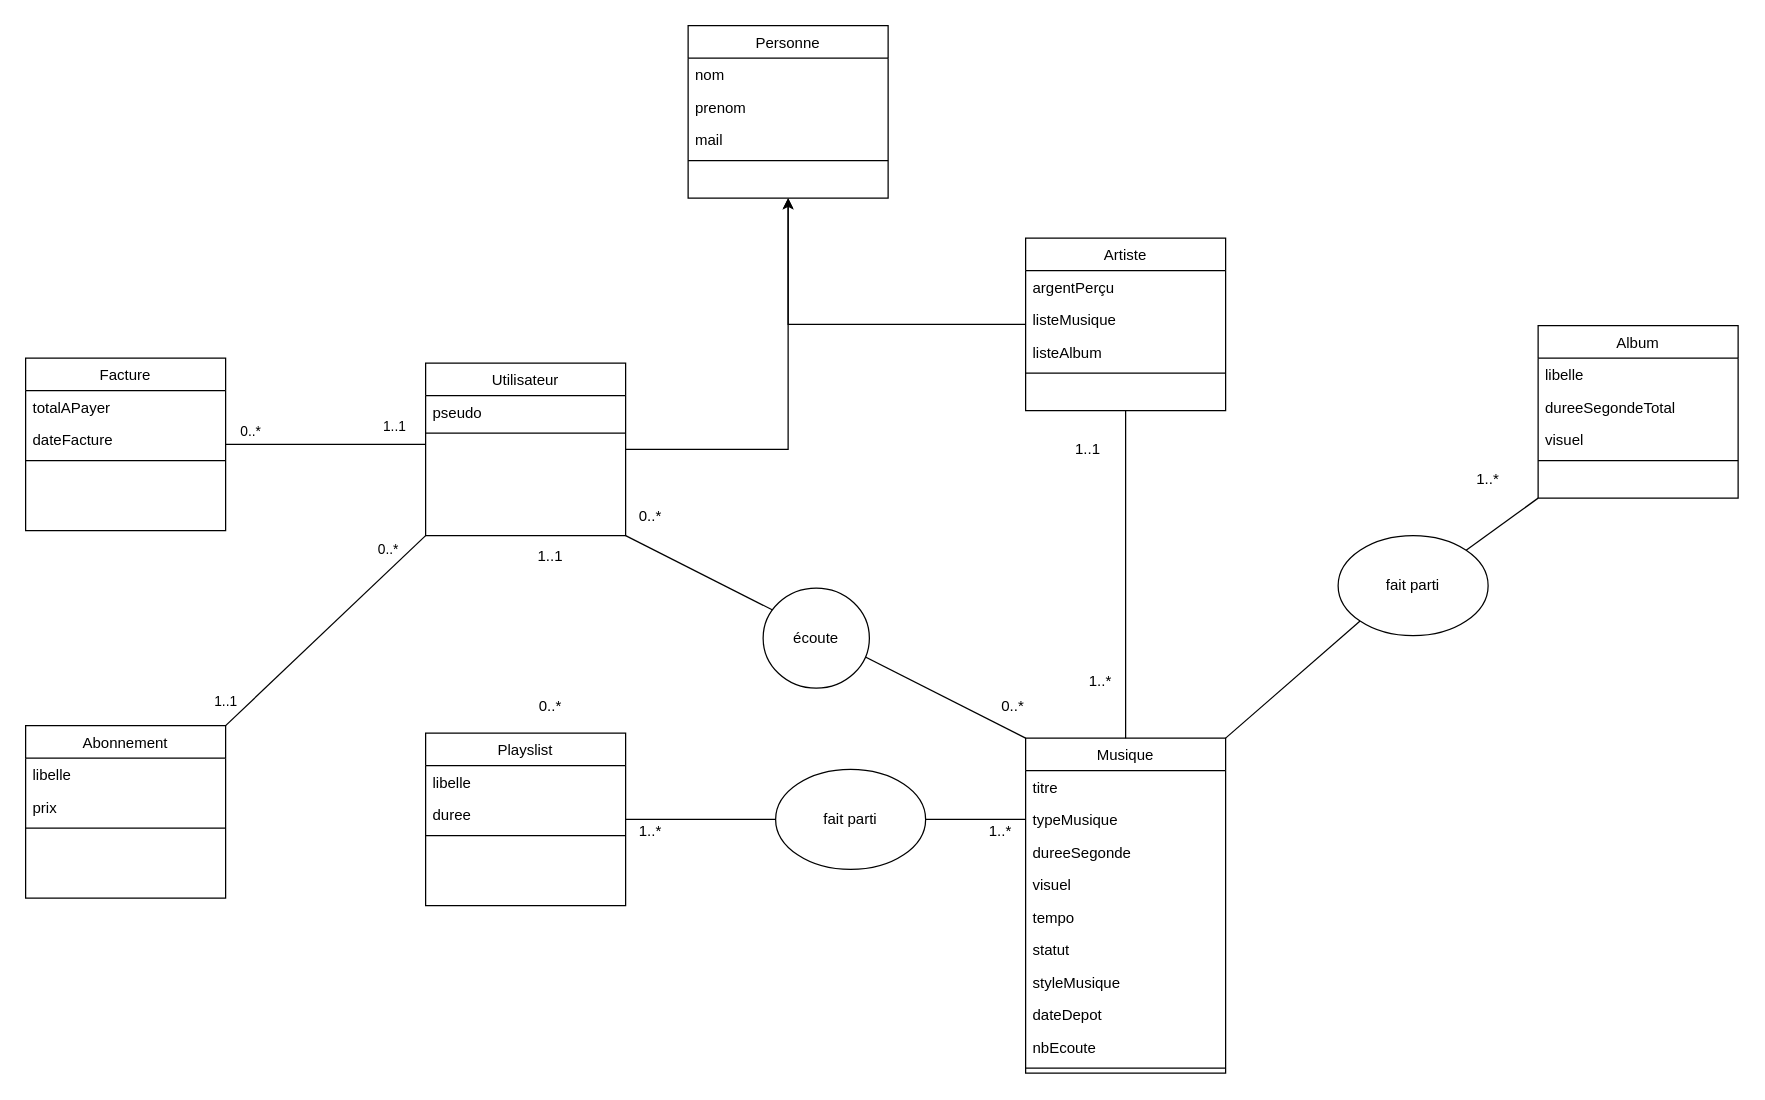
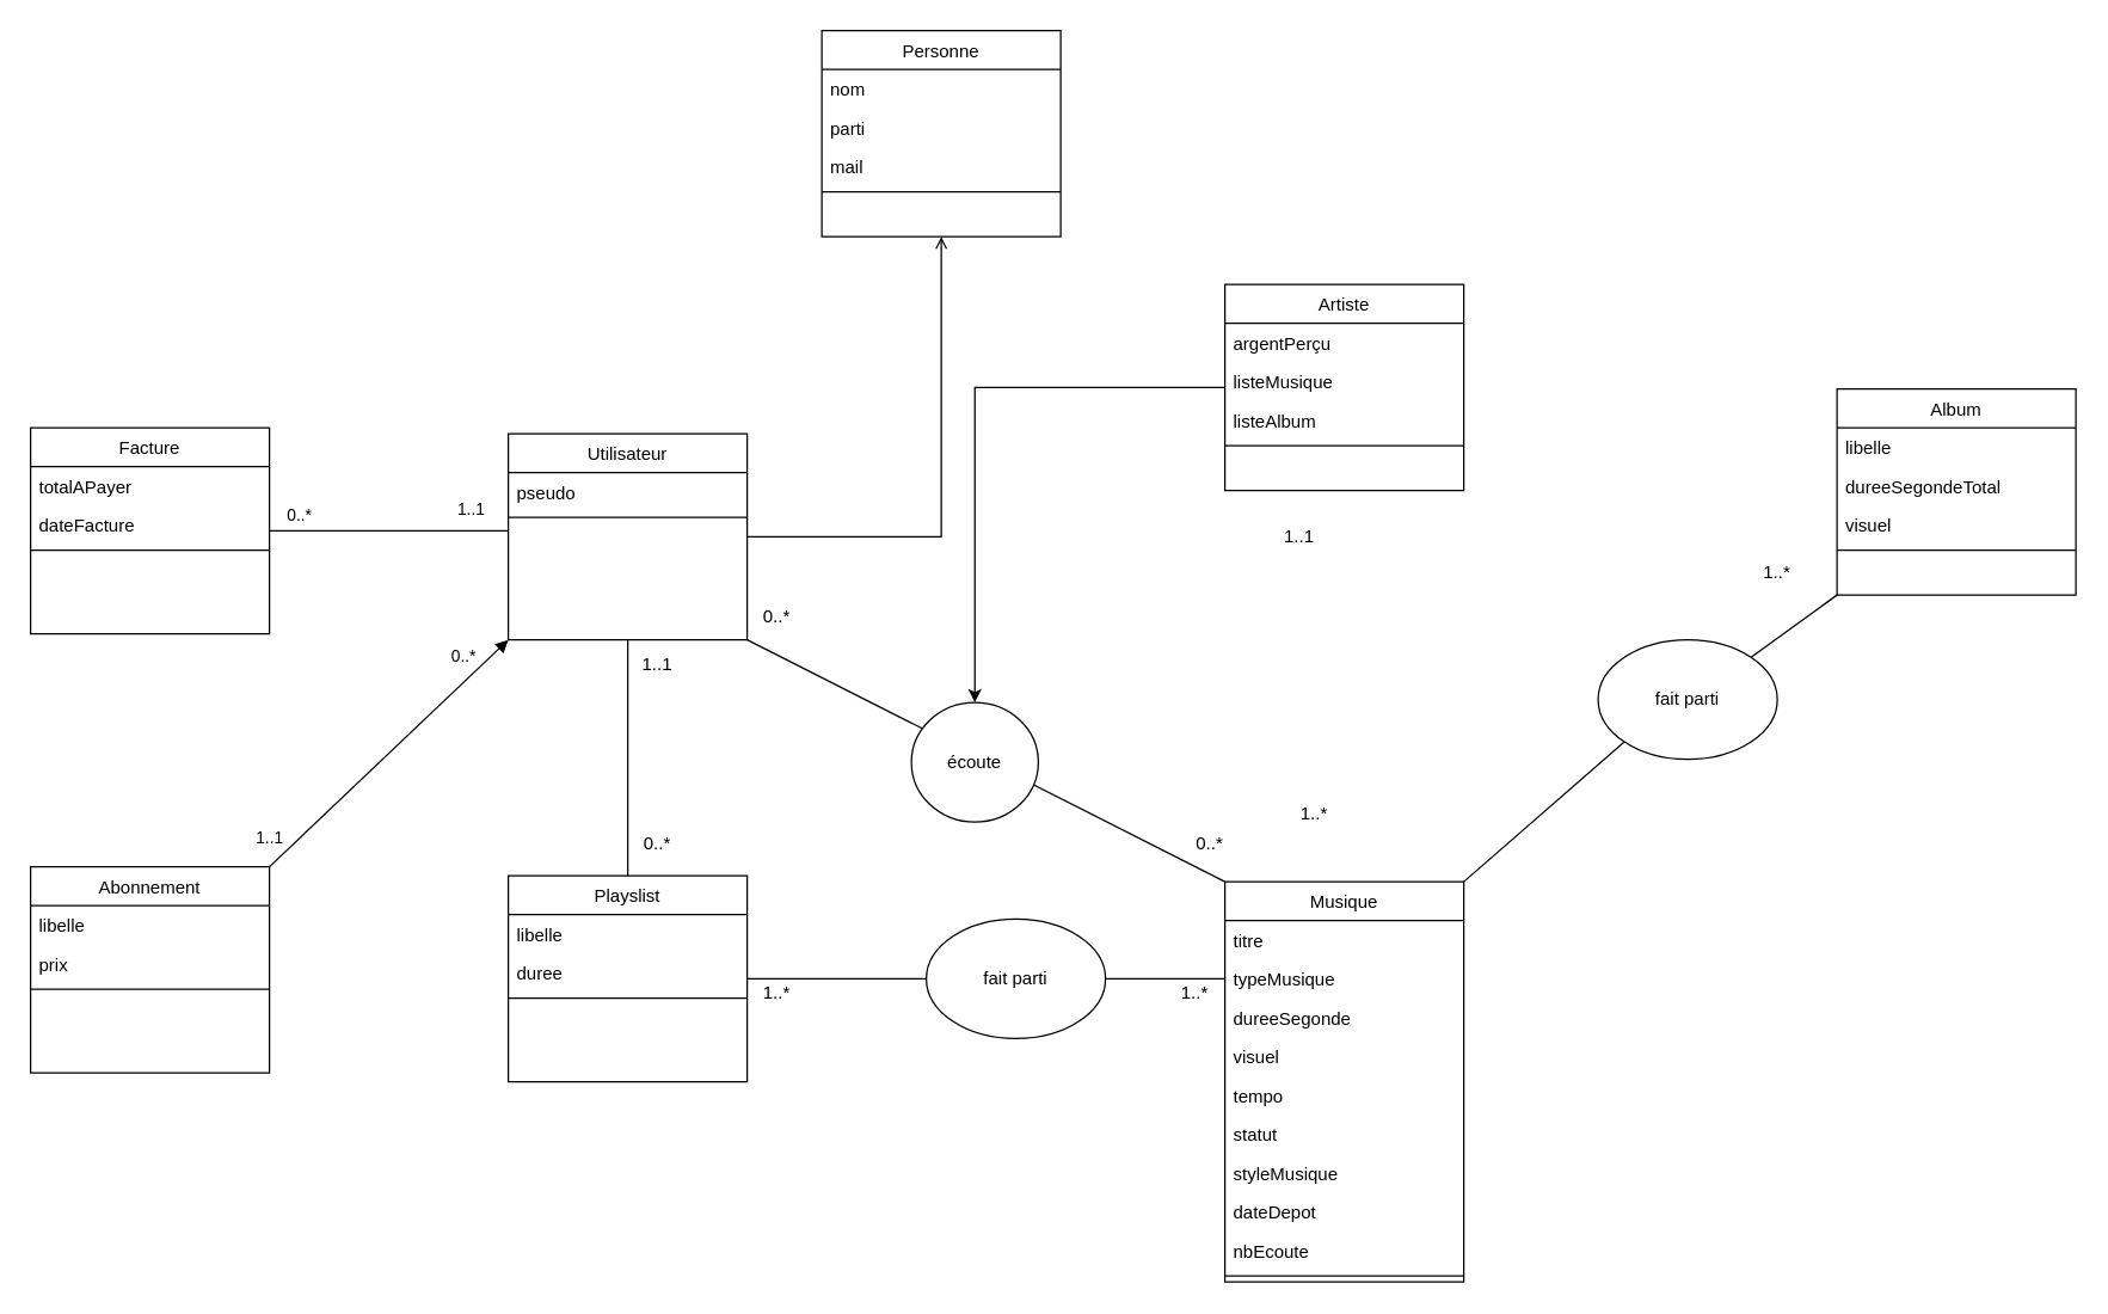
- <mxCell id="65" value="prenom" style="text;align=left;verticalAlign=top;spacingLeft=4;spacingRight=4;overflow=hidden;rotatable=0;points=[[0,0.5],[1,0.5]];portConstraint=eastwest;rounded=0;shadow=0;html=0;" vertex="1" parent="63"><mxGeometry y="52" width="160" height="26" as="geometry" /></mxCell>
+ <mxCell id="65" value="parti" style="text;align=left;verticalAlign=top;spacingLeft=4;spacingRight=4;overflow=hidden;rotatable=0;points=[[0,0.5],[1,0.5]];portConstraint=eastwest;rounded=0;shadow=0;html=0;" vertex="1" parent="63"><mxGeometry y="52" width="160" height="26" as="geometry" /></mxCell>
- <mxCell id="2" style="edgeStyle=orthogonalEdgeStyle;rounded=0;orthogonalLoop=1;jettySize=auto;html=1;" edge="1" parent="1" source="3" target="63"><mxGeometry relative="1" as="geometry" /></mxCell>
+ <mxCell id="2" style="edgeStyle=orthogonalEdgeStyle;rounded=0;orthogonalLoop=1;jettySize=auto;html=1;" edge="1" parent="1" source="3" target="41"><mxGeometry relative="1" as="geometry" /></mxCell>
- <mxCell id="60" value="" style="endArrow=none;html=1;rounded=0;exitX=1;exitY=0;exitDx=0;exitDy=0;entryX=0;entryY=1;entryDx=0;entryDy=0;" parent="1" source="56" target="27" edge="1"><mxGeometry width="50" height="50" relative="1" as="geometry"><mxPoint x="190" y="365" as="sourcePoint" /><mxPoint x="350" y="365" as="targetPoint" /></mxGeometry></mxCell>
+ <mxCell id="60" value="" style="endArrow=block;html=1;rounded=0;exitX=1;exitY=0;exitDx=0;exitDy=0;entryX=0;entryY=1;entryDx=0;entryDy=0;" parent="1" source="56" target="27" edge="1"><mxGeometry width="50" height="50" relative="1" as="geometry"><mxPoint x="190" y="365" as="sourcePoint" /><mxPoint x="350" y="365" as="targetPoint" /></mxGeometry></mxCell>
- <mxCell id="19" value="" style="endArrow=none;html=1;rounded=0;entryX=0.5;entryY=1;entryDx=0;entryDy=0;exitX=0.5;exitY=0;exitDx=0;exitDy=0;" parent="1" source="8" target="3" edge="1"><mxGeometry width="50" height="50" relative="1" as="geometry"><mxPoint x="910" y="830" as="sourcePoint" /><mxPoint x="910" y="710" as="targetPoint" /></mxGeometry></mxCell>
+ <mxCell id="31" value="" style="endArrow=none;html=1;rounded=0;entryX=0.5;entryY=1;entryDx=0;entryDy=0;exitX=0.5;exitY=0;exitDx=0;exitDy=0;" parent="1" source="21" target="27" edge="1"><mxGeometry width="50" height="50" relative="1" as="geometry"><mxPoint x="770" y="570" as="sourcePoint" /><mxPoint x="820" y="520" as="targetPoint" /></mxGeometry></mxCell>
